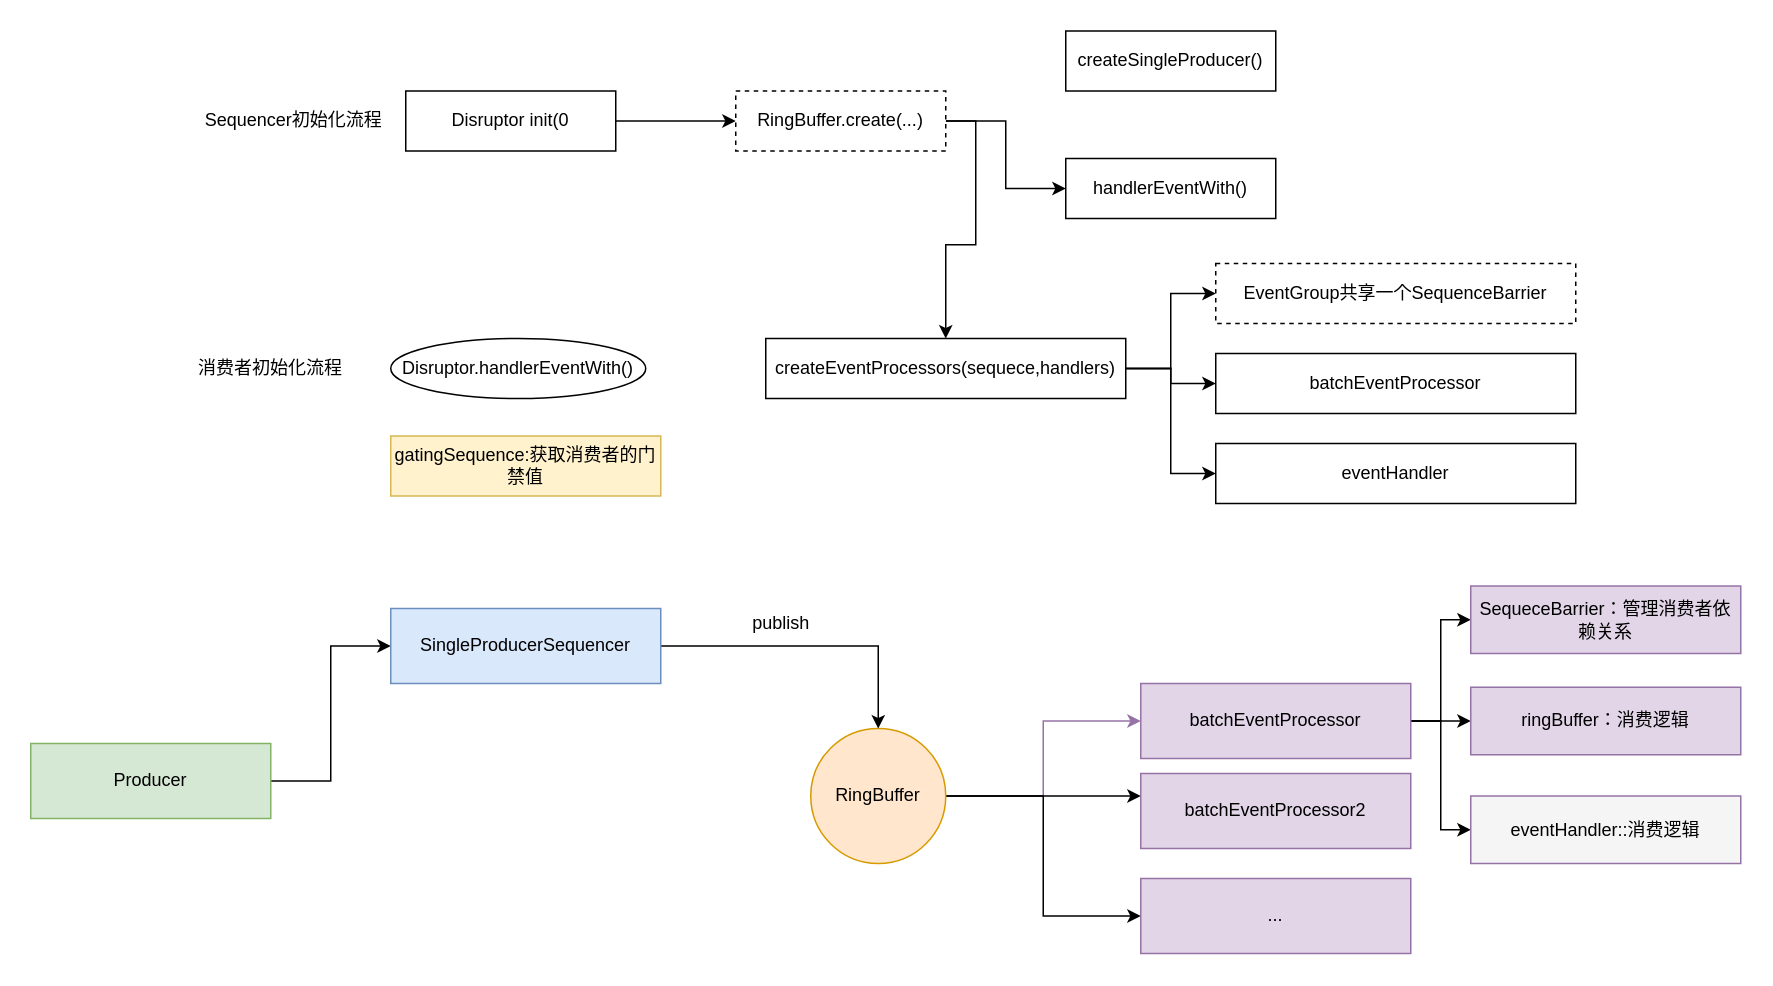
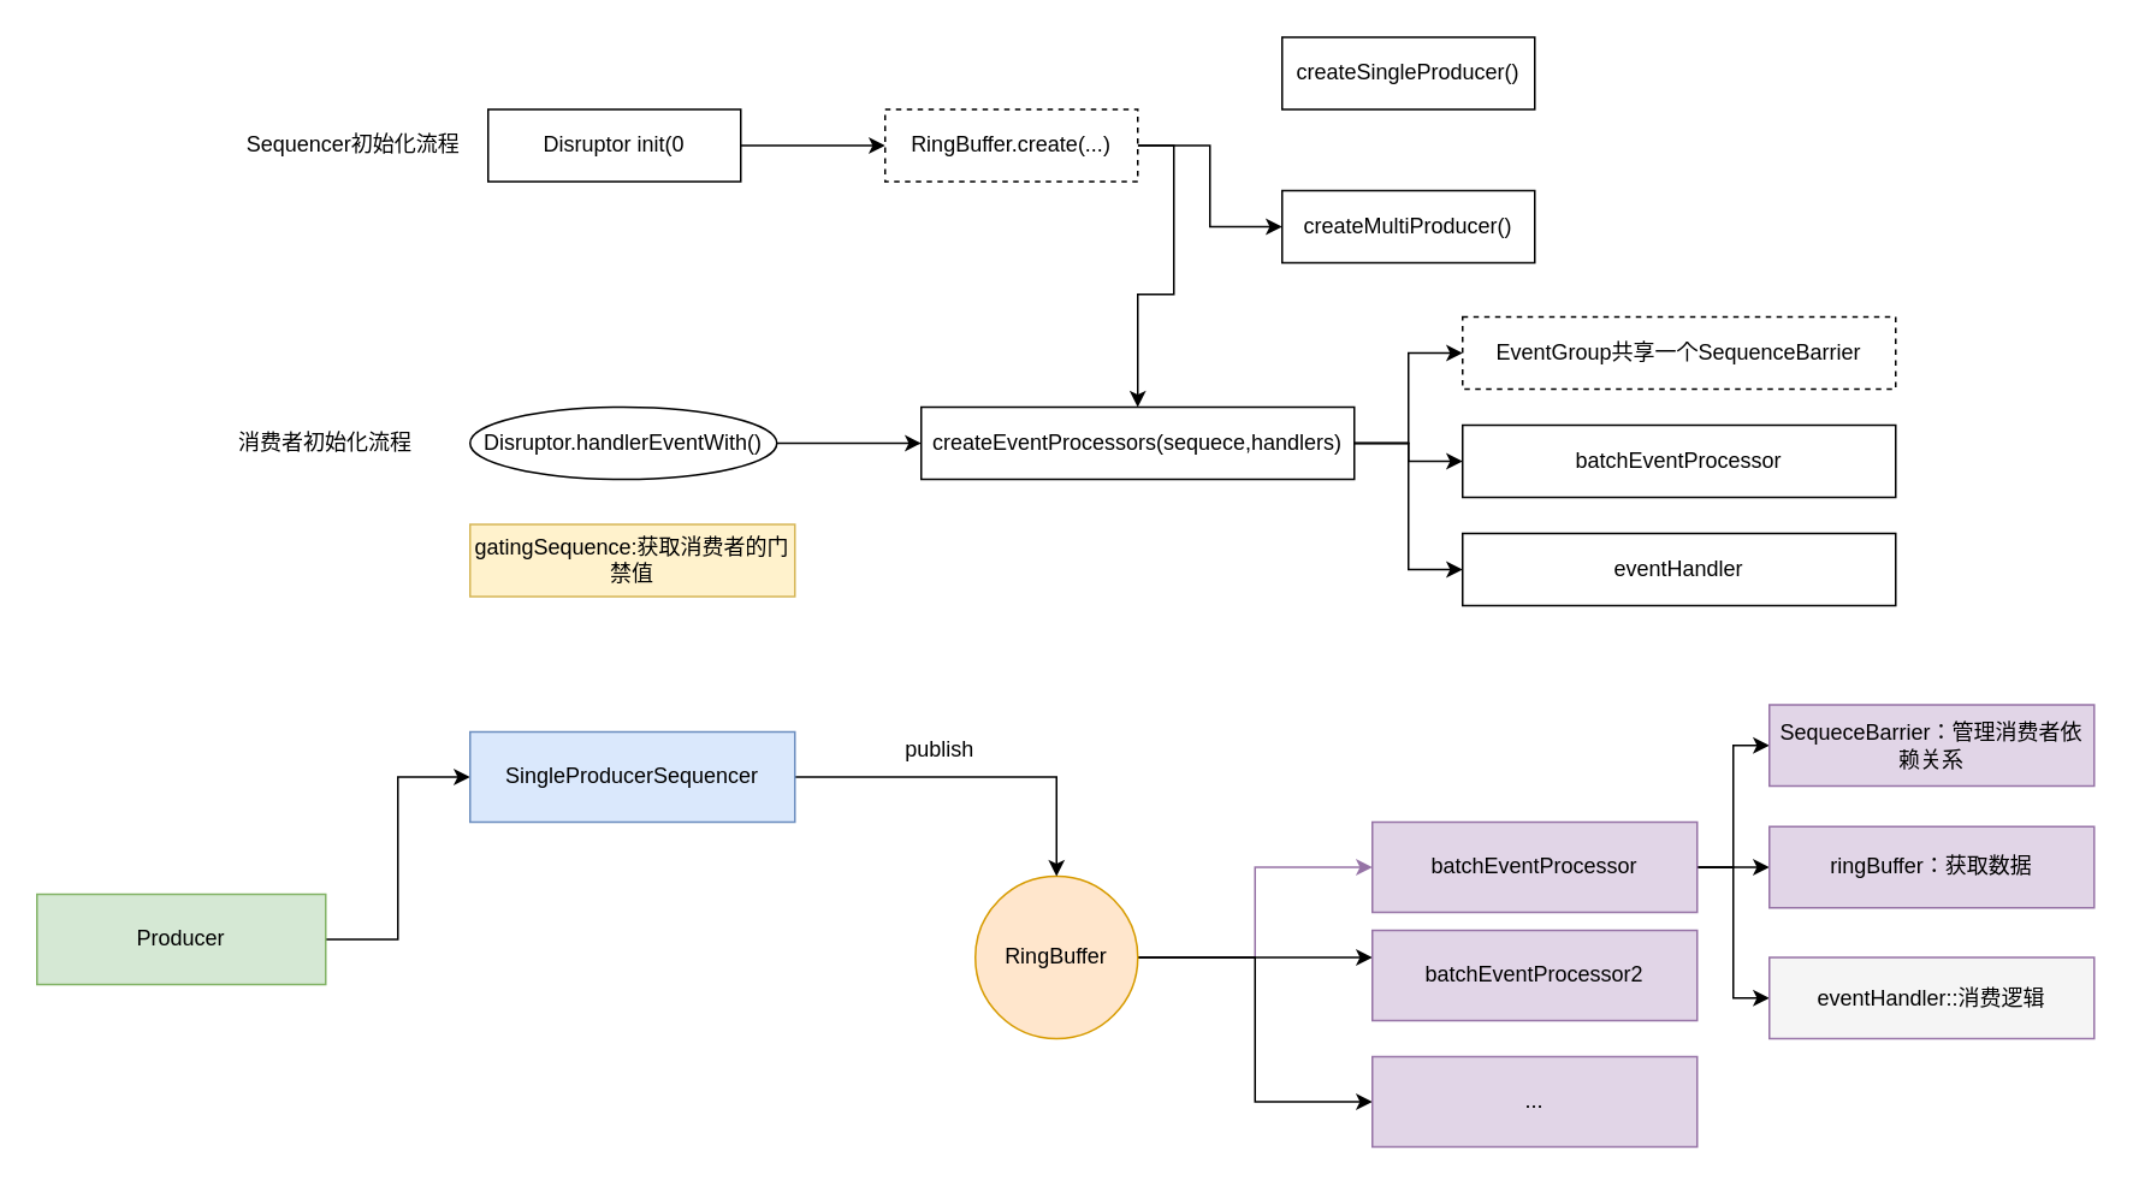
- <mxCell id="9" value="handlerEventWith()" style="rounded=0;whiteSpace=wrap;html=1;" vertex="1" parent="1"><mxGeometry x="710" y="105" width="140" height="40" as="geometry" /></mxCell>
+ <mxCell id="9" value="createMultiProducer()" style="rounded=0;whiteSpace=wrap;html=1;" vertex="1" parent="1"><mxGeometry x="710" y="105" width="140" height="40" as="geometry" /></mxCell>
+ <mxCell id="11" style="edgeStyle=orthogonalEdgeStyle;rounded=0;orthogonalLoop=1;jettySize=auto;html=1;exitX=1;exitY=0.5;exitDx=0;exitDy=0;entryX=0;entryY=0.5;entryDx=0;entryDy=0;" edge="1" parent="1" source="12" target="16"><mxGeometry relative="1" as="geometry" /></mxCell>
- <mxCell id="34" value="ringBuffer：消费逻辑" style="rounded=0;whiteSpace=wrap;html=1;fillColor=#e1d5e7;strokeColor=#9673a6;" vertex="1" parent="1"><mxGeometry x="980" y="457.5" width="180" height="45" as="geometry" /></mxCell>
+ <mxCell id="34" value="ringBuffer：获取数据" style="rounded=0;whiteSpace=wrap;html=1;fillColor=#e1d5e7;strokeColor=#9673a6;" vertex="1" parent="1"><mxGeometry x="980" y="457.5" width="180" height="45" as="geometry" /></mxCell>
